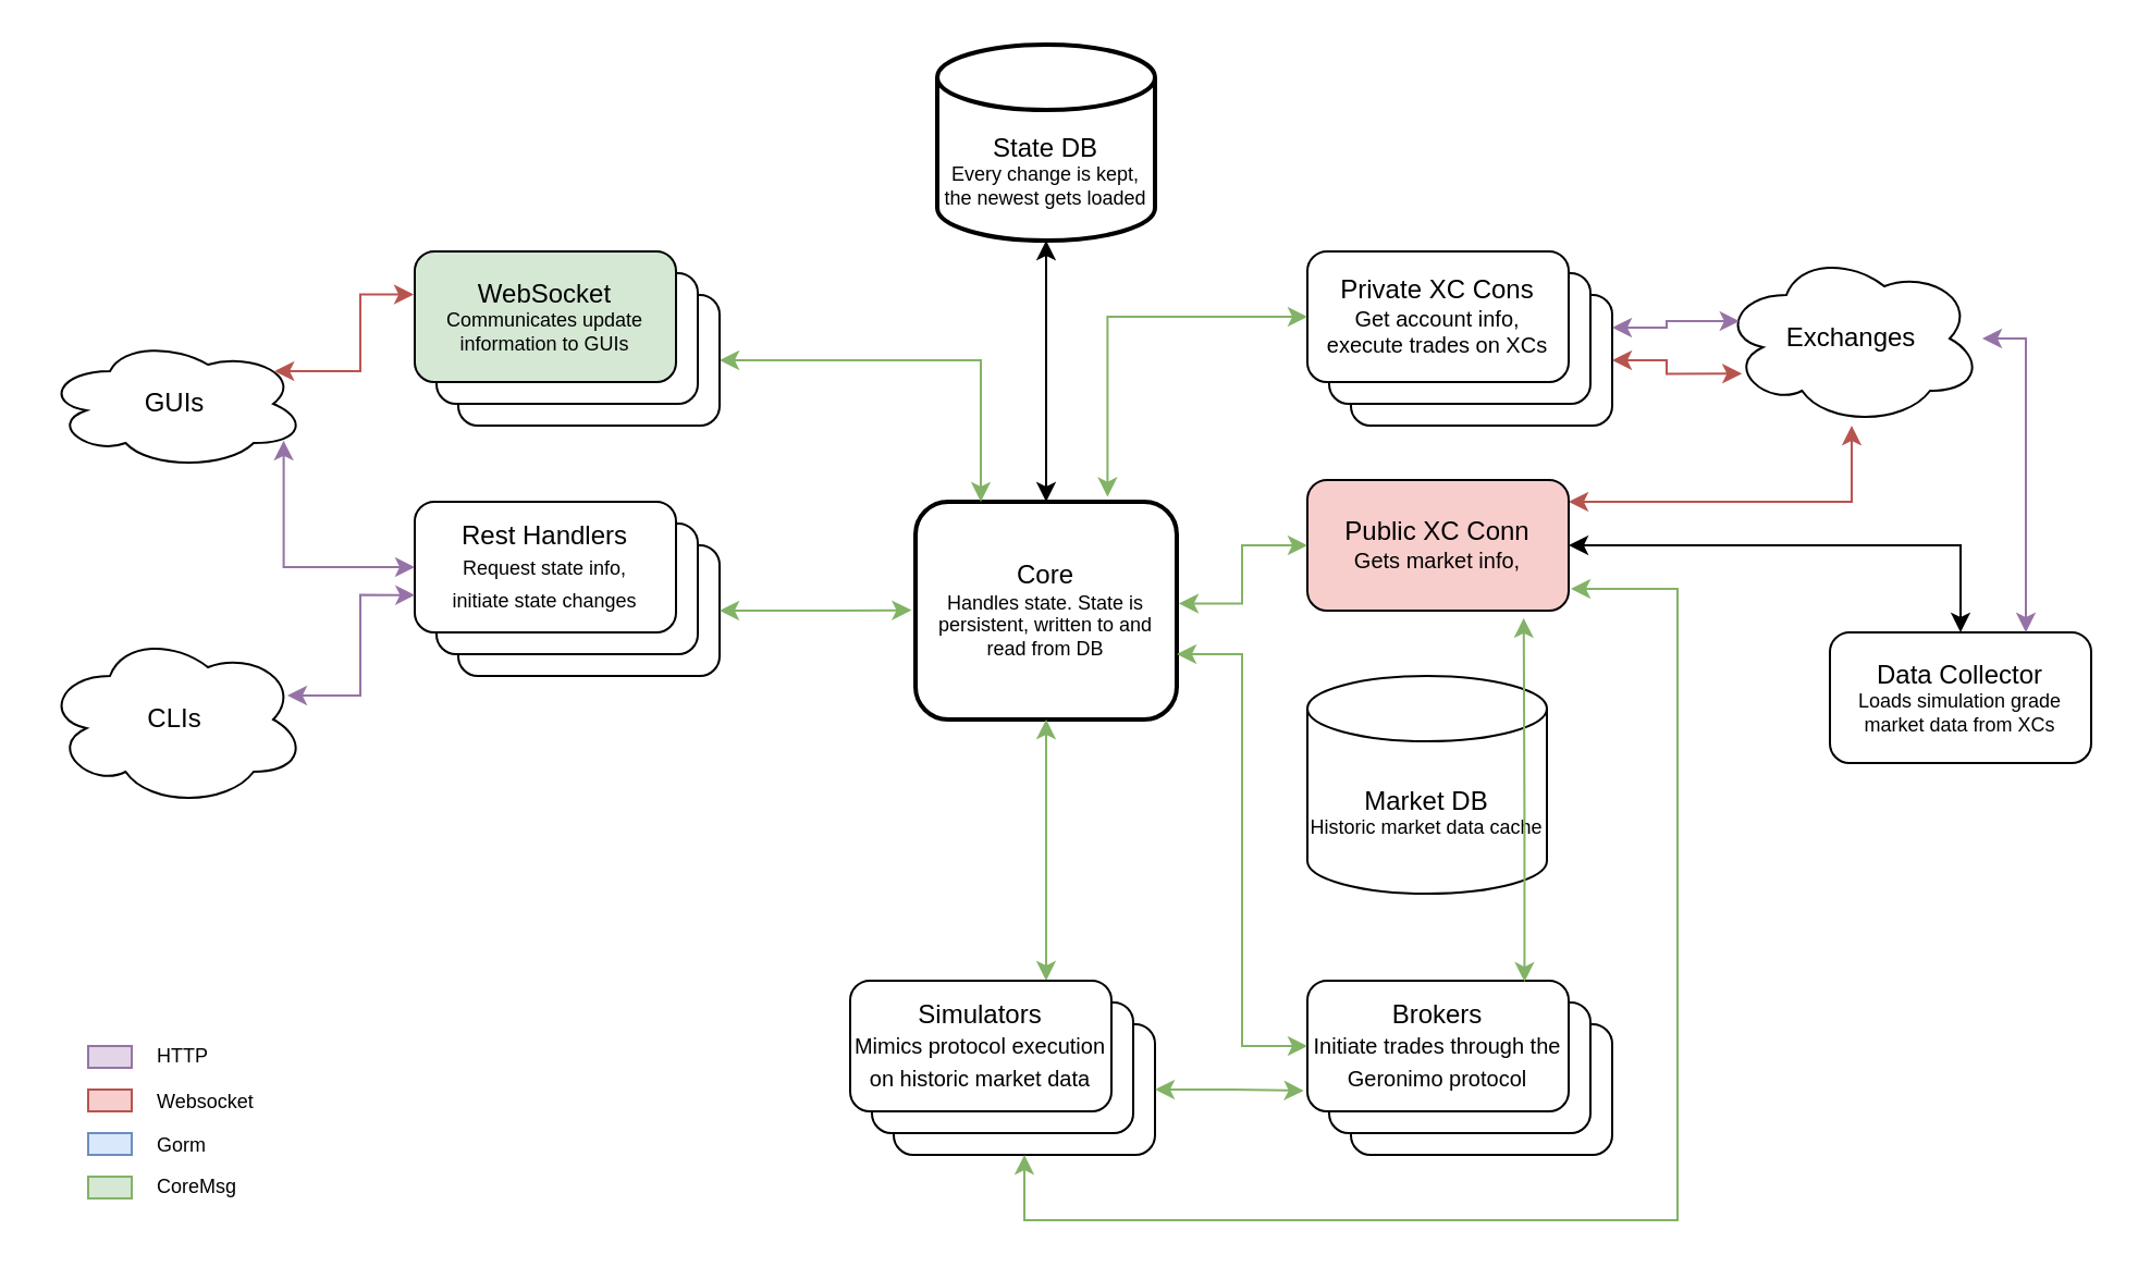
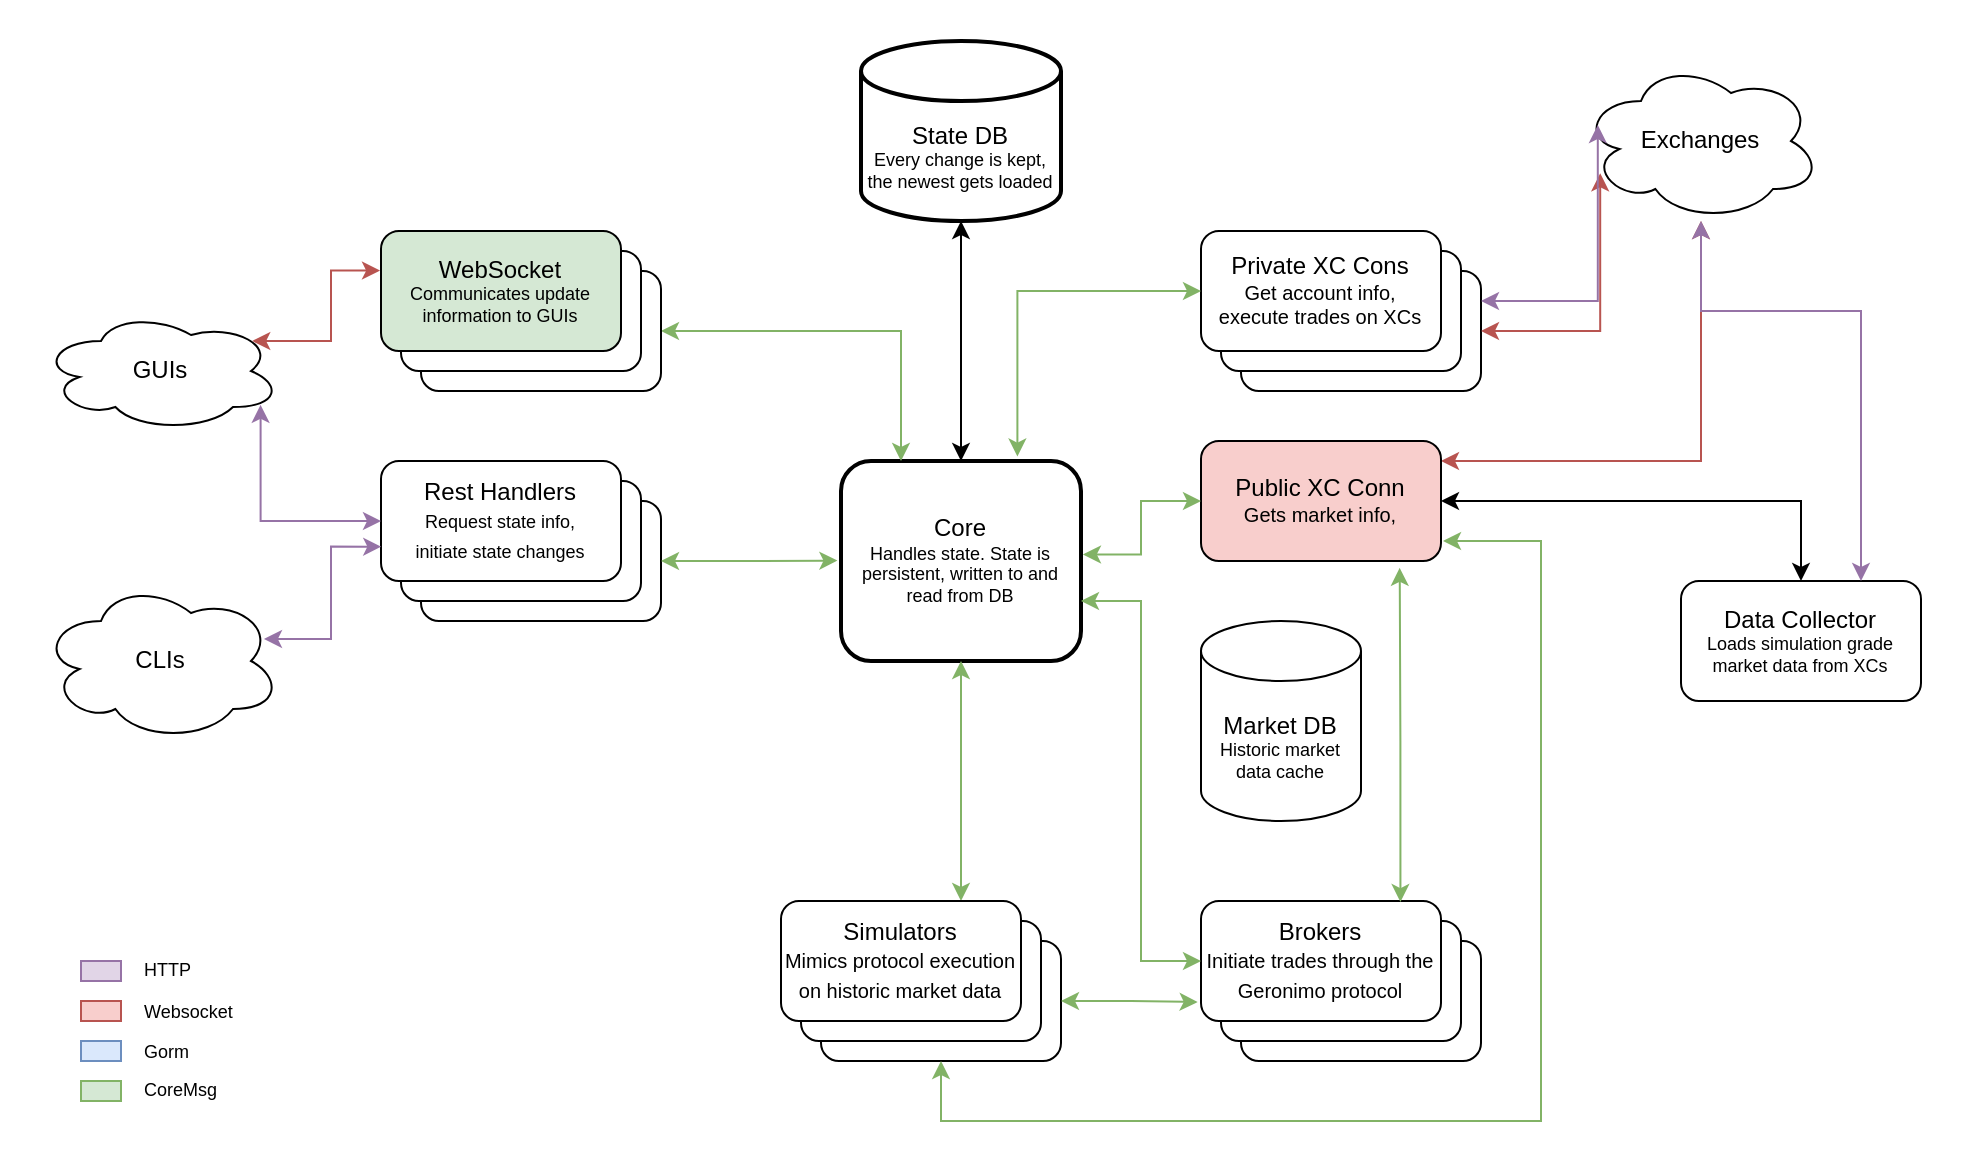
- <mxCell id="17" value="Exchanges" style="ellipse;shape=cloud;whiteSpace=wrap;html=1;" vertex="1" parent="1"><mxGeometry x="790" y="115" width="120" height="80" as="geometry" /></mxCell>
+ <mxCell id="17" value="Exchanges" style="ellipse;shape=cloud;whiteSpace=wrap;html=1;" vertex="1" parent="1"><mxGeometry x="790" y="30" width="120" height="80" as="geometry" /></mxCell>
- <mxCell id="35" value="&lt;div&gt;Market DB&lt;/div&gt;&lt;div style=&quot;font-size: 9px;&quot;&gt;Historic market data cache&lt;br&gt;&lt;/div&gt;" style="shape=cylinder3;whiteSpace=wrap;html=1;boundedLbl=1;backgroundOutline=1;size=15;" vertex="1" parent="1"><mxGeometry x="600" y="310" width="110" height="100" as="geometry" /></mxCell>
+ <mxCell id="35" value="&lt;div&gt;Market DB&lt;/div&gt;&lt;div style=&quot;font-size: 9px;&quot;&gt;Historic market data cache&lt;br&gt;&lt;/div&gt;" style="shape=cylinder3;whiteSpace=wrap;html=1;boundedLbl=1;backgroundOutline=1;size=15;" vertex="1" parent="1"><mxGeometry x="600" y="310" width="80" height="100" as="geometry" /></mxCell>
